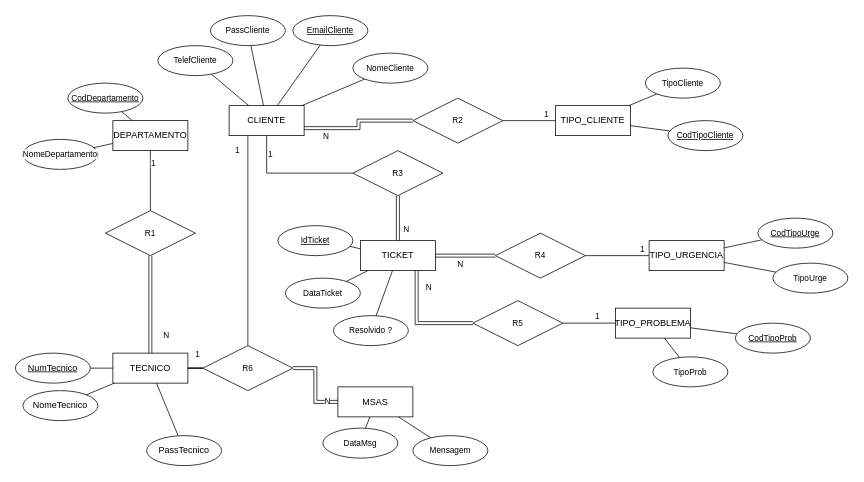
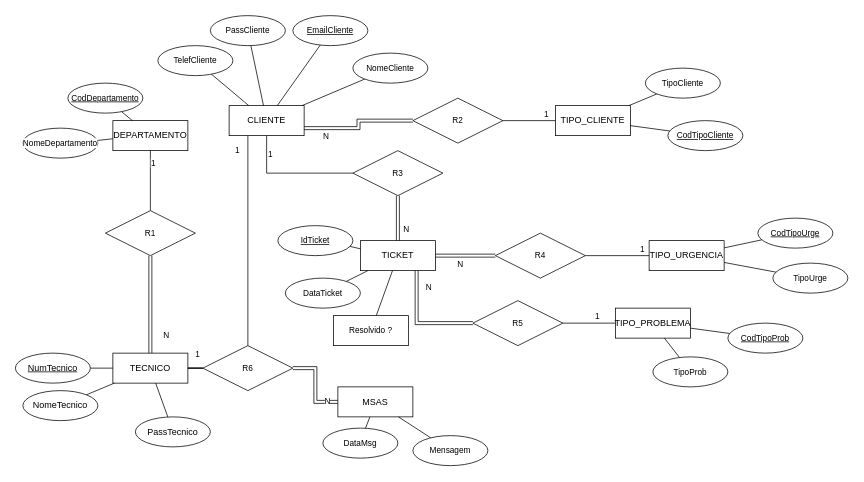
- <mxCell id="49" value="NomeDepartamento" style="ellipse;whiteSpace=wrap;html=1;align=center;fontFamily=Helvetica;fontSize=11;fontColor=default;labelBackgroundColor=default;" vertex="1" parent="1"><mxGeometry x="30" y="185" width="100" height="40" as="geometry" /></mxCell>
+ <mxCell id="49" value="NomeDepartamento" style="ellipse;whiteSpace=wrap;html=1;align=center;fontFamily=Helvetica;fontSize=11;fontColor=default;labelBackgroundColor=default;" vertex="1" parent="1"><mxGeometry x="30" y="170" width="100" height="40" as="geometry" /></mxCell>
- <mxCell id="37" value="Resolvido ?" style="ellipse;whiteSpace=wrap;html=1;align=center;fontFamily=Helvetica;fontSize=11;fontColor=default;labelBackgroundColor=default;" vertex="1" parent="1"><mxGeometry x="444" y="420" width="100" height="40" as="geometry" /></mxCell>
+ <mxCell id="37" value="Resolvido ?" style="whiteSpace=wrap;html=1;align=center;fontFamily=Helvetica;fontSize=11;fontColor=default;labelBackgroundColor=default;rounded=0;" vertex="1" parent="1"><mxGeometry x="444" y="420" width="100" height="40" as="geometry" /></mxCell>
- <mxCell id="23" value="CodTipoProb" style="ellipse;whiteSpace=wrap;html=1;align=center;fontStyle=4;fontFamily=Helvetica;fontSize=11;fontColor=default;labelBackgroundColor=default;" vertex="1" parent="1"><mxGeometry x="980" y="430" width="100" height="40" as="geometry" /></mxCell>
+ <mxCell id="23" value="CodTipoProb" style="ellipse;whiteSpace=wrap;html=1;align=center;fontStyle=4;fontFamily=Helvetica;fontSize=11;fontColor=default;labelBackgroundColor=default;" vertex="1" parent="1"><mxGeometry x="970" y="430" width="100" height="40" as="geometry" /></mxCell>
- <mxCell id="15" value="PassTecnico" style="ellipse;whiteSpace=wrap;html=1;align=center;" parent="1" vertex="1"><mxGeometry x="195" y="580" width="100" height="40" as="geometry" /></mxCell>
+ <mxCell id="15" value="PassTecnico" style="ellipse;whiteSpace=wrap;html=1;align=center;" parent="1" vertex="1"><mxGeometry x="180" y="555" width="100" height="40" as="geometry" /></mxCell>
